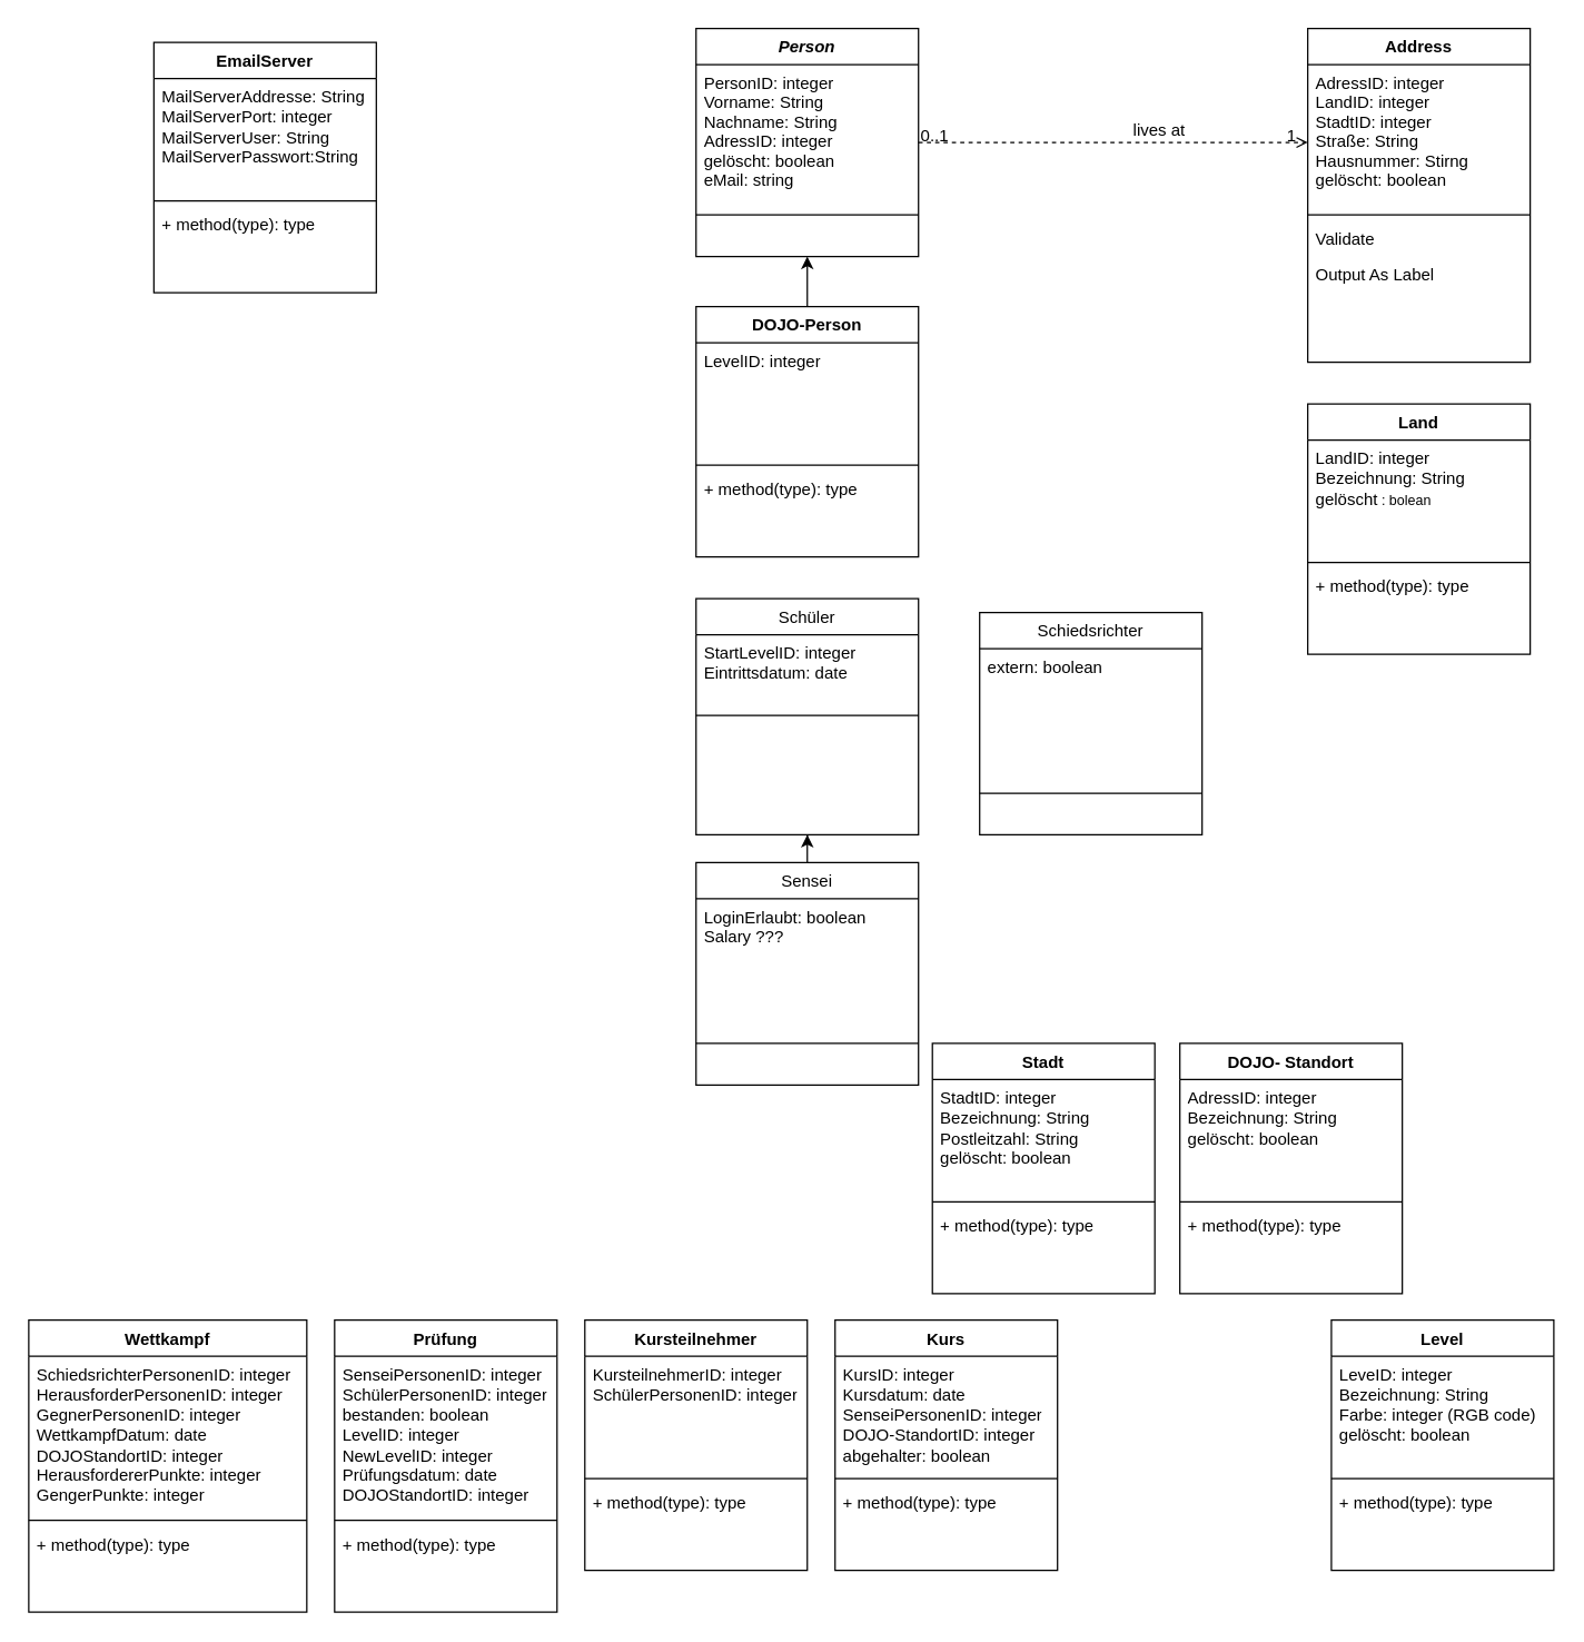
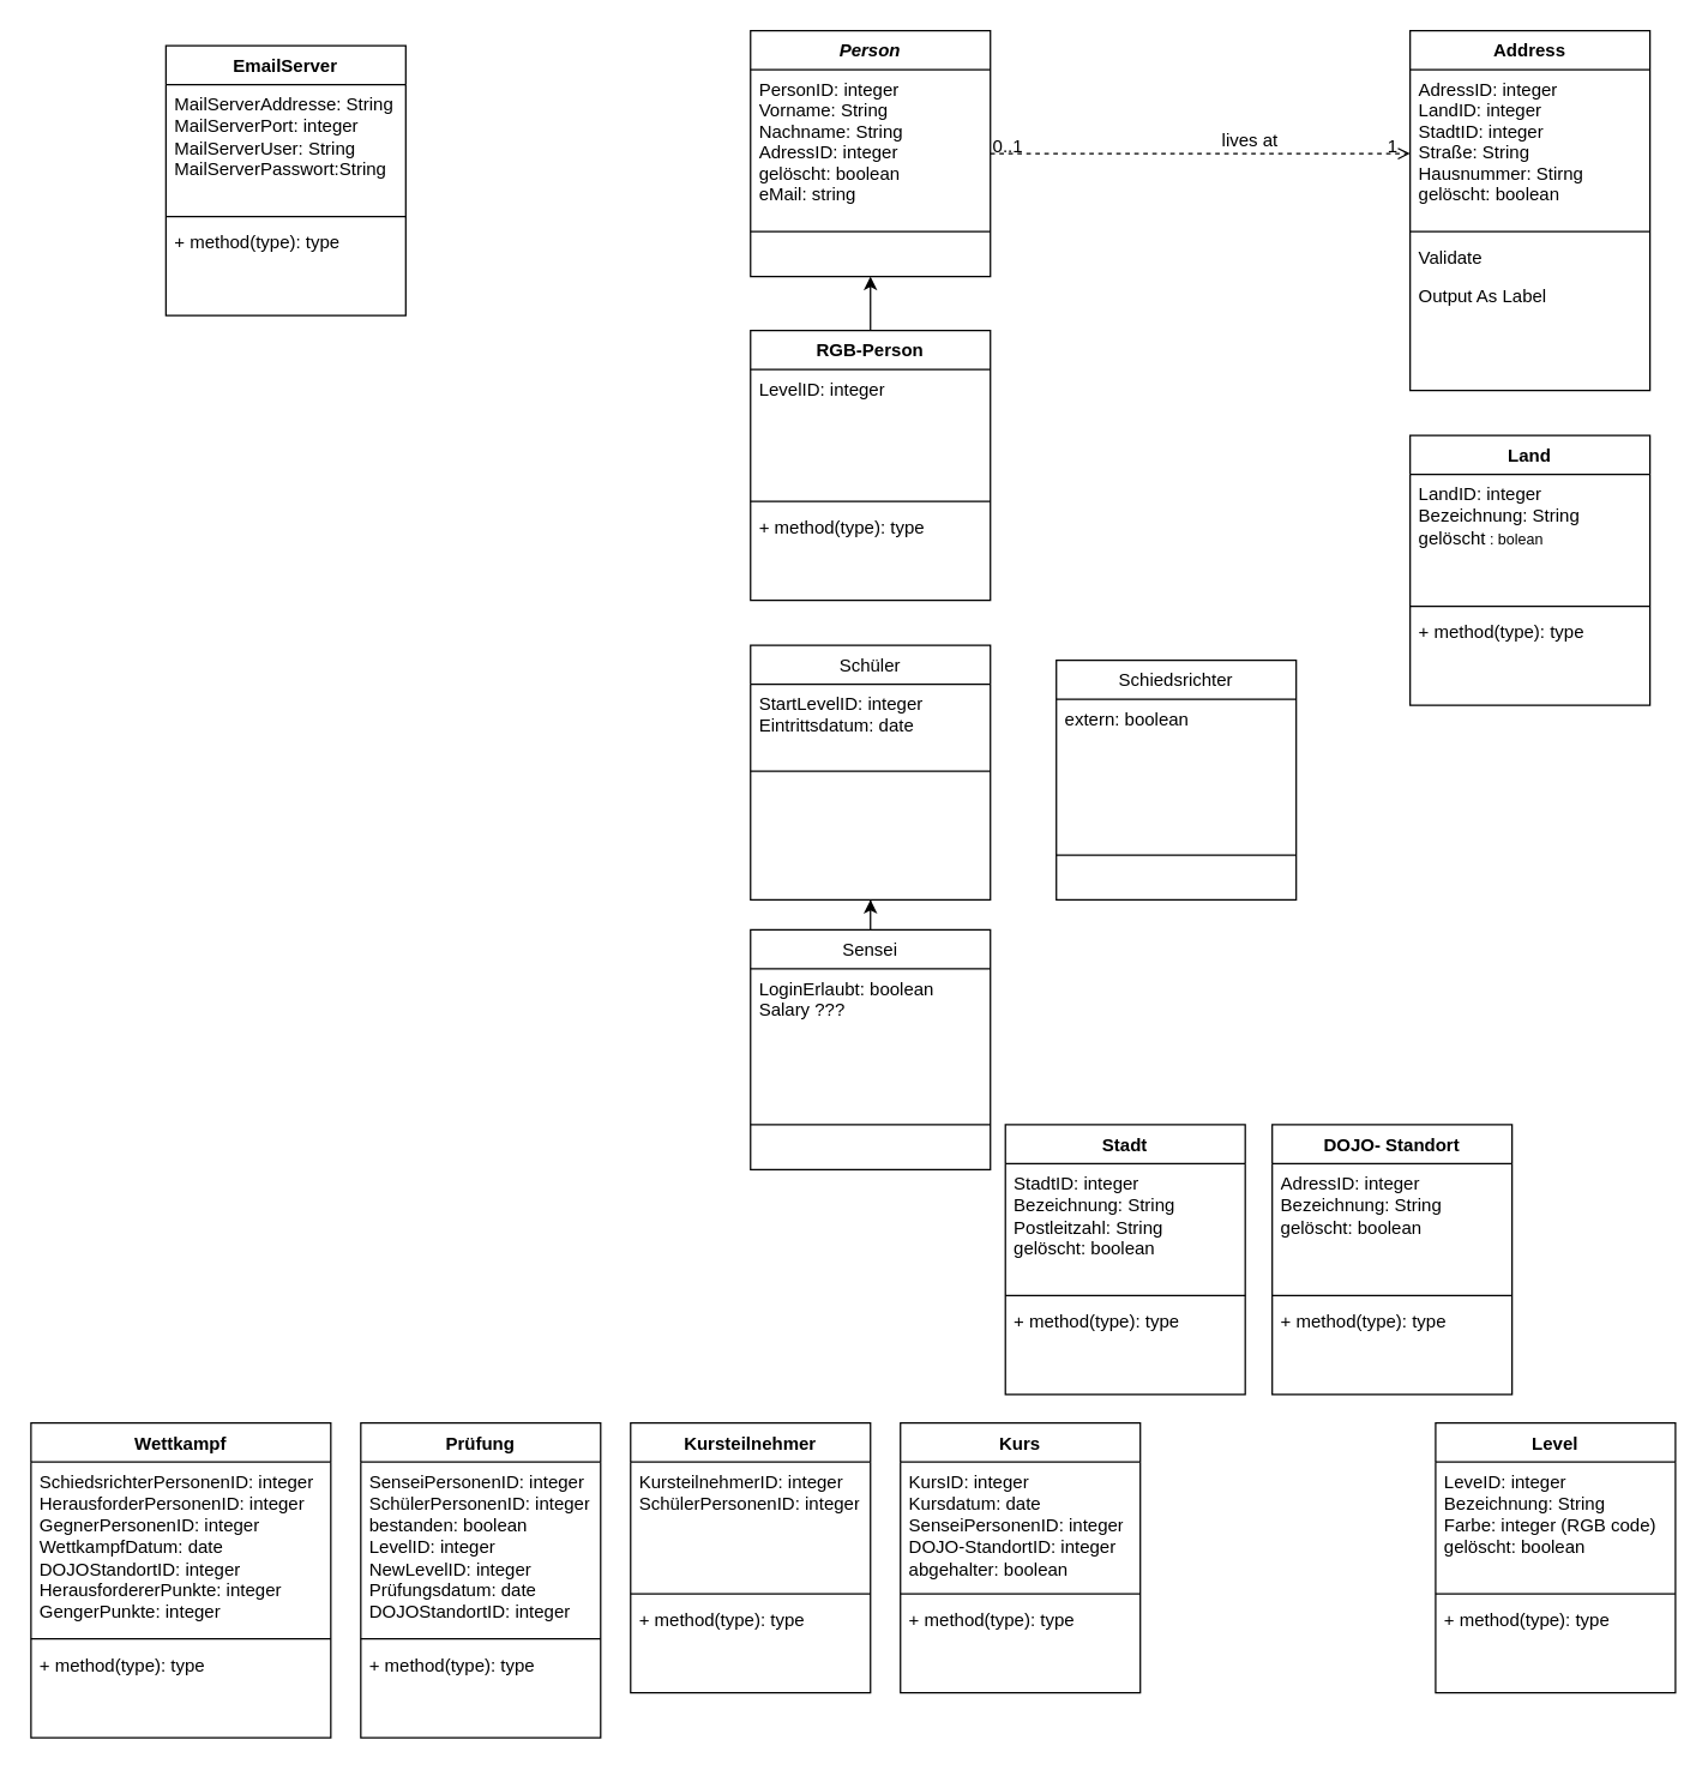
- <mxCell id="42" value="DOJO-Person" style="swimlane;fontStyle=1;align=center;verticalAlign=top;childLayout=stackLayout;horizontal=1;startSize=26;horizontalStack=0;resizeParent=1;resizeParentMax=0;resizeLast=0;collapsible=1;marginBottom=0;whiteSpace=wrap;html=1;" parent="1" vertex="1"><mxGeometry x="500" y="220" width="160" height="180" as="geometry" /></mxCell>
+ <mxCell id="42" value="RGB-Person" style="swimlane;fontStyle=1;align=center;verticalAlign=top;childLayout=stackLayout;horizontal=1;startSize=26;horizontalStack=0;resizeParent=1;resizeParentMax=0;resizeLast=0;collapsible=1;marginBottom=0;whiteSpace=wrap;html=1;" parent="1" vertex="1"><mxGeometry x="500" y="220" width="160" height="180" as="geometry" /></mxCell>
